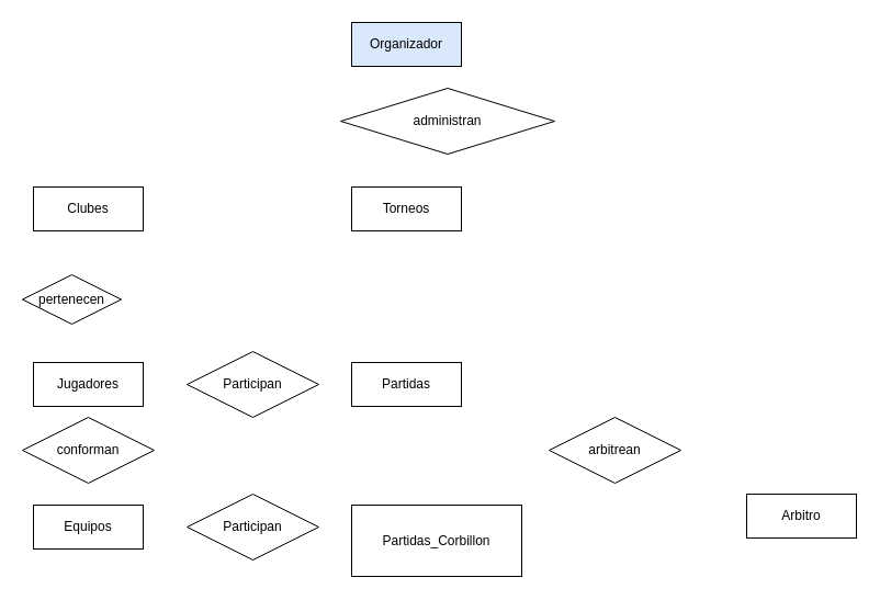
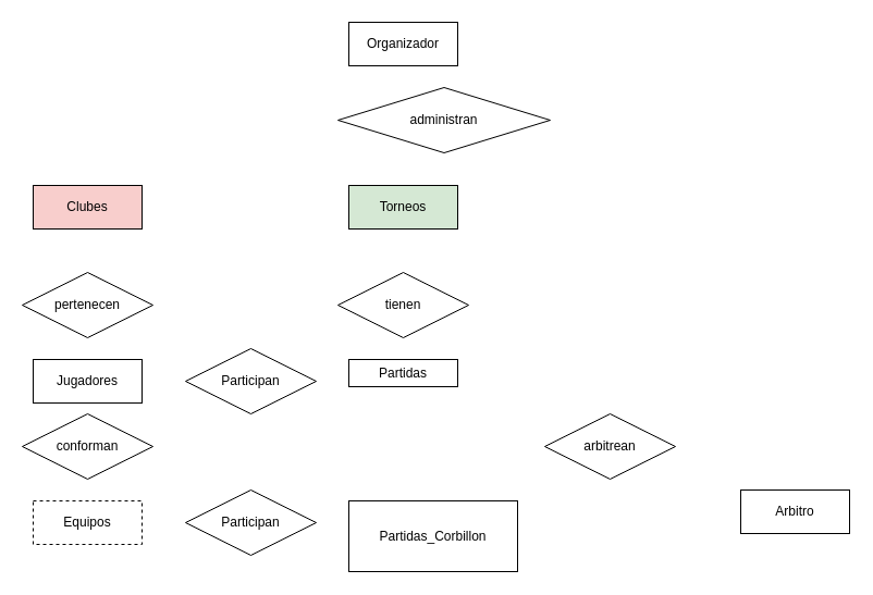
- <mxCell id="14" value="Organizador" style="whiteSpace=wrap;html=1;align=center;fillColor=#dae8fc;" vertex="1" parent="1"><mxGeometry x="320" y="20" width="100" height="40" as="geometry" /></mxCell>
+ <mxCell id="14" value="Organizador" style="whiteSpace=wrap;html=1;align=center;" vertex="1" parent="1"><mxGeometry x="320" y="20" width="100" height="40" as="geometry" /></mxCell>
- <mxCell id="3" value="Clubes" style="whiteSpace=wrap;html=1;align=center;" vertex="1" parent="1"><mxGeometry x="30" y="170" width="100" height="40" as="geometry" /></mxCell>
+ <mxCell id="3" value="Clubes" style="whiteSpace=wrap;html=1;align=center;fillColor=#f8cecc;" vertex="1" parent="1"><mxGeometry x="30" y="170" width="100" height="40" as="geometry" /></mxCell>
- <mxCell id="4" value="Torneos" style="whiteSpace=wrap;html=1;align=center;" vertex="1" parent="1"><mxGeometry x="320" y="170" width="100" height="40" as="geometry" /></mxCell>
+ <mxCell id="4" value="Torneos" style="whiteSpace=wrap;html=1;align=center;fillColor=#d5e8d4;" vertex="1" parent="1"><mxGeometry x="320" y="170" width="100" height="40" as="geometry" /></mxCell>
- <mxCell id="7" value="pertenecen" style="shape=rhombus;perimeter=rhombusPerimeter;whiteSpace=wrap;html=1;align=center;" vertex="1" parent="1"><mxGeometry x="20" y="250" width="90" height="45" as="geometry" /></mxCell>
+ <mxCell id="7" value="pertenecen" style="shape=rhombus;perimeter=rhombusPerimeter;whiteSpace=wrap;html=1;align=center;" vertex="1" parent="1"><mxGeometry x="20" y="250" width="120" height="60" as="geometry" /></mxCell>
+ <mxCell id="10" value="tienen" style="shape=rhombus;perimeter=rhombusPerimeter;whiteSpace=wrap;html=1;align=center;" vertex="1" parent="1"><mxGeometry x="310" y="250" width="120" height="60" as="geometry" /></mxCell>
- <mxCell id="15" value="Partidas" style="whiteSpace=wrap;html=1;align=center;" vertex="1" parent="1"><mxGeometry x="320" y="330" width="100" height="40" as="geometry" /></mxCell>
+ <mxCell id="15" value="Partidas" style="whiteSpace=wrap;html=1;align=center;" vertex="1" parent="1"><mxGeometry x="320" y="330" width="100" height="25" as="geometry" /></mxCell>
- <mxCell id="5" value="Equipos" style="whiteSpace=wrap;html=1;align=center;" vertex="1" parent="1"><mxGeometry x="30" y="460" width="100" height="40" as="geometry" /></mxCell>
+ <mxCell id="5" value="Equipos" style="whiteSpace=wrap;html=1;align=center;dashed=1;" vertex="1" parent="1"><mxGeometry x="30" y="460" width="100" height="40" as="geometry" /></mxCell>
